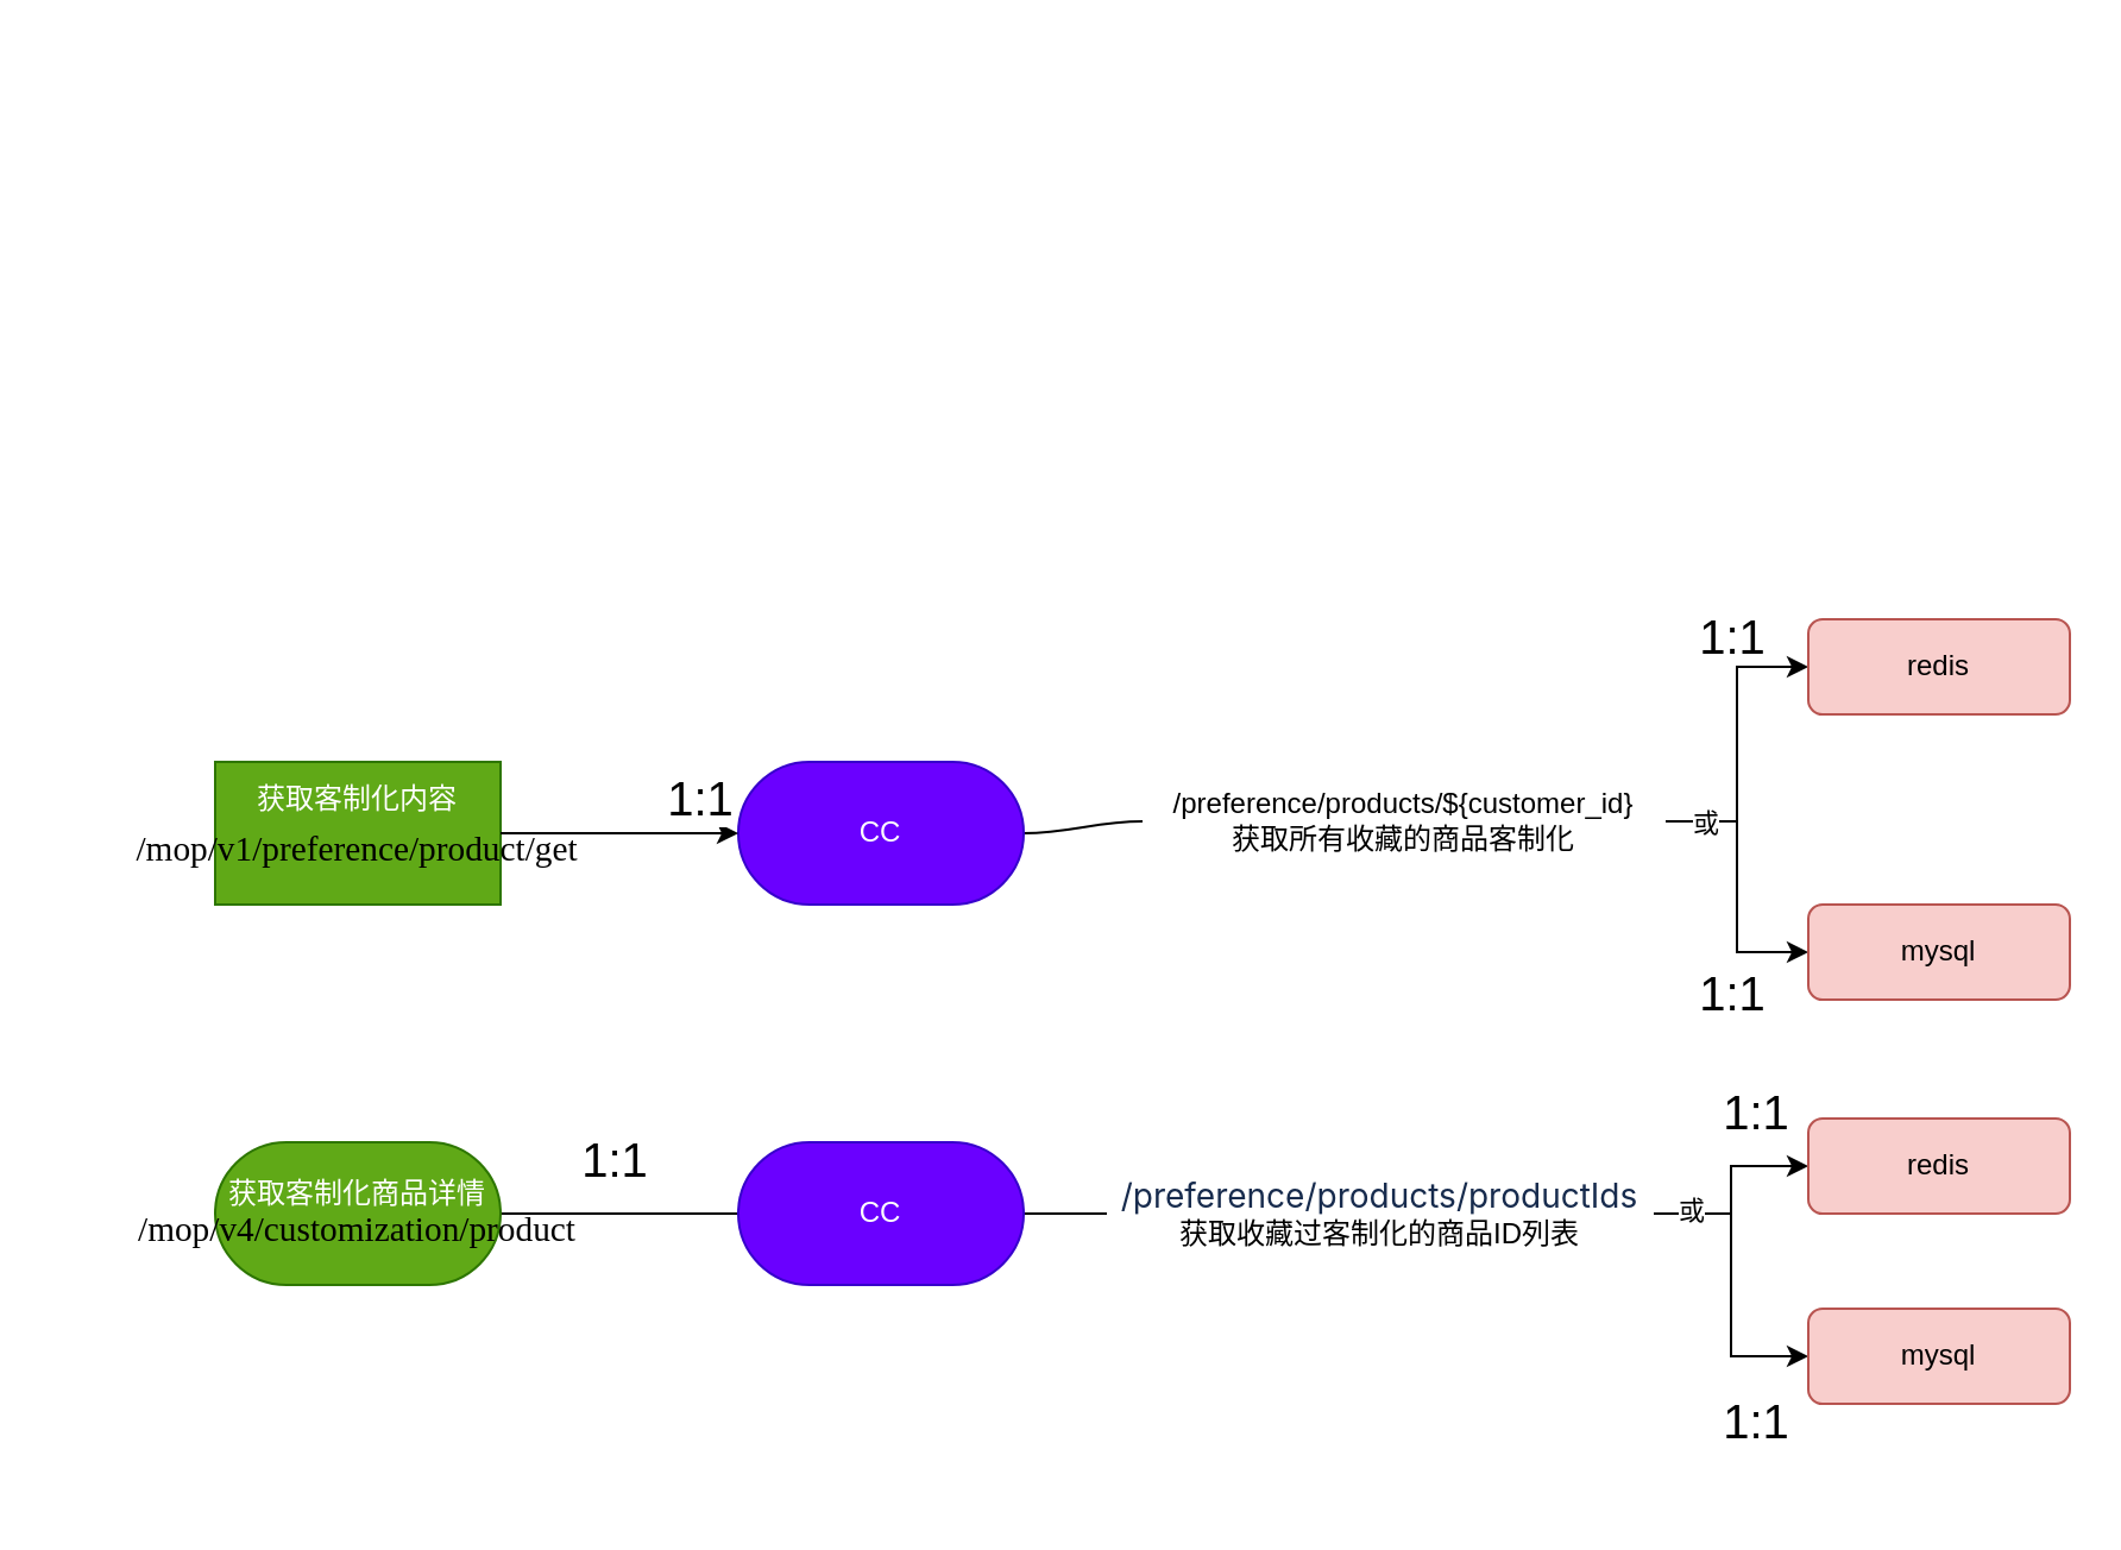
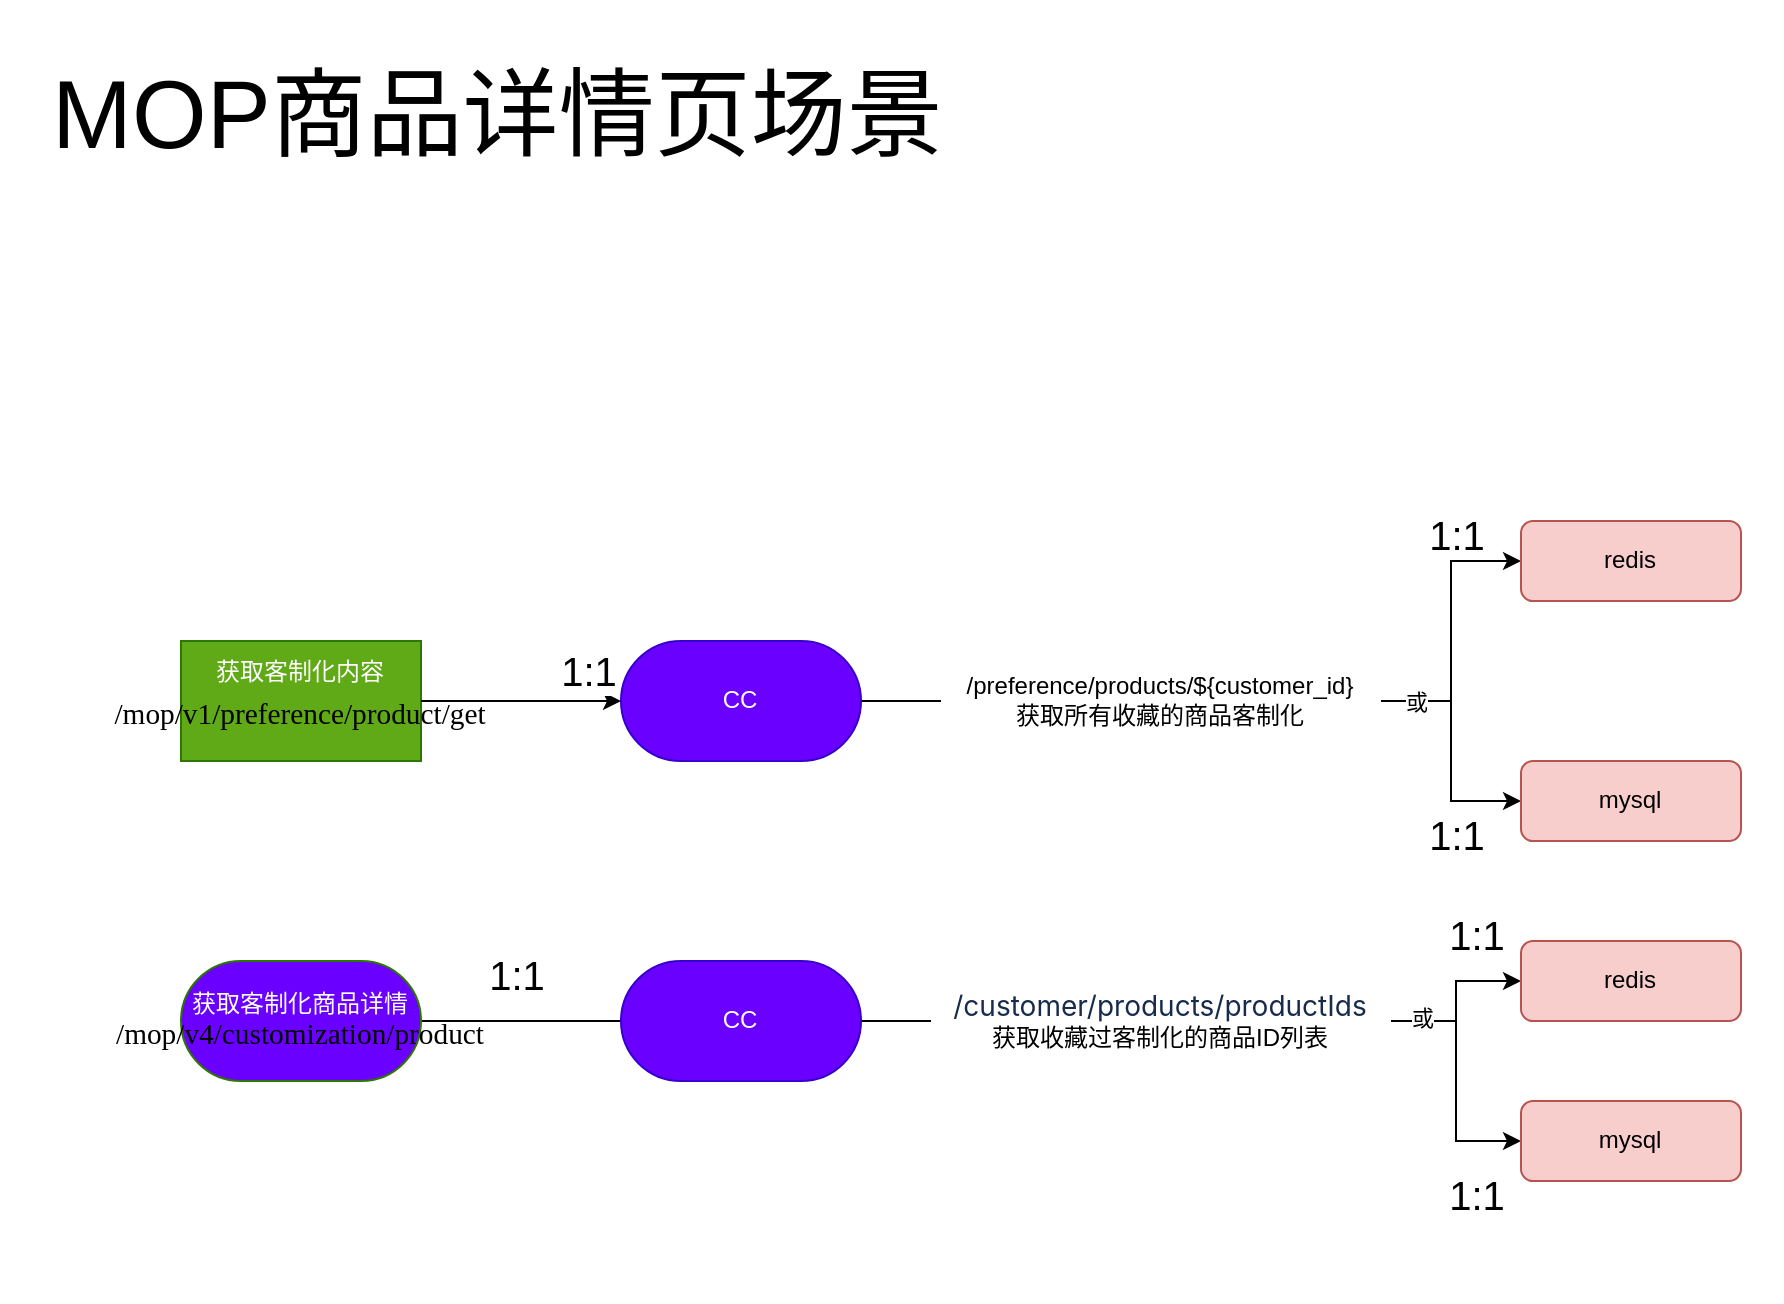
+ <mxCell id="11" value="&lt;font style=&quot;font-size: 48px;&quot;&gt;MOP商品详情页场景&lt;/font&gt;" style="text;strokeColor=none;fillColor=none;align=left;verticalAlign=middle;spacingLeft=4;spacingRight=4;overflow=hidden;points=[[0,0.5],[1,0.5]];portConstraint=eastwest;rotatable=0;whiteSpace=wrap;html=1;" vertex="1" parent="1"><mxGeometry x="20" y="20" width="487.5" height="73" as="geometry" /></mxCell>
- <mxCell id="8" value="&lt;font color=&quot;#000000&quot;&gt;/preference/products/${customer_id}&lt;br&gt;获取所有收藏的商品客制化&lt;br&gt;&lt;/font&gt;" style="text;html=1;align=center;verticalAlign=middle;whiteSpace=wrap;rounded=0;fontFamily=Helvetica;fontSize=12;fontColor=#ffffff;autosize=1;" vertex="1" parent="1"><mxGeometry x="480" y="325" width="220" height="40" as="geometry" /></mxCell>
+ <mxCell id="8" value="&lt;font color=&quot;#000000&quot;&gt;/preference/products/${customer_id}&lt;br&gt;获取所有收藏的商品客制化&lt;br&gt;&lt;/font&gt;" style="text;html=1;align=center;verticalAlign=middle;whiteSpace=wrap;rounded=0;fontFamily=Helvetica;fontSize=12;fontColor=#ffffff;autosize=1;" vertex="1" parent="1"><mxGeometry x="470" y="330" width="220" height="40" as="geometry" /></mxCell>
- <mxCell id="17" value="获取客制化商品详情&lt;br&gt;&lt;span style=&quot;letter-spacing: 0pt; background-color: initial; font-size: 11pt; font-family: 等线; text-align: start;&quot;&gt;&lt;font color=&quot;#000000&quot;&gt;/mop/v4/customization/product&lt;/font&gt;&lt;/span&gt;" style="whiteSpace=wrap;html=1;rounded=1;arcSize=50;align=center;verticalAlign=middle;strokeWidth=1;autosize=0;spacing=4;treeFolding=1;treeMoving=1;newEdgeStyle={&quot;edgeStyle&quot;:&quot;entityRelationEdgeStyle&quot;,&quot;startArrow&quot;:&quot;none&quot;,&quot;endArrow&quot;:&quot;none&quot;,&quot;segment&quot;:10,&quot;curved&quot;:1,&quot;sourcePerimeterSpacing&quot;:0,&quot;targetPerimeterSpacing&quot;:0};strokeColor=#2D7600;fontFamily=Helvetica;fontSize=12;fontColor=#ffffff;fillColor=#60a917;" vertex="1" parent="1"><mxGeometry x="90" y="480" width="120" height="60" as="geometry" /></mxCell>
+ <mxCell id="17" value="获取客制化商品详情&lt;br&gt;&lt;span style=&quot;letter-spacing: 0pt; background-color: initial; font-size: 11pt; font-family: 等线; text-align: start;&quot;&gt;&lt;font color=&quot;#000000&quot;&gt;/mop/v4/customization/product&lt;/font&gt;&lt;/span&gt;" style="whiteSpace=wrap;html=1;rounded=1;arcSize=50;align=center;verticalAlign=middle;strokeWidth=1;autosize=0;spacing=4;treeFolding=1;treeMoving=1;newEdgeStyle={&quot;edgeStyle&quot;:&quot;entityRelationEdgeStyle&quot;,&quot;startArrow&quot;:&quot;none&quot;,&quot;endArrow&quot;:&quot;none&quot;,&quot;segment&quot;:10,&quot;curved&quot;:1,&quot;sourcePerimeterSpacing&quot;:0,&quot;targetPerimeterSpacing&quot;:0};strokeColor=#2D7600;fontFamily=Helvetica;fontSize=12;fontColor=#ffffff;fillColor=#6a00ff;" vertex="1" parent="1"><mxGeometry x="90" y="480" width="120" height="60" as="geometry" /></mxCell>
- <mxCell id="23" value="&lt;span style=&quot;color: rgb(23, 43, 77); font-family: -apple-system, &amp;quot;system-ui&amp;quot;, &amp;quot;Segoe UI&amp;quot;, Roboto, Oxygen, Ubuntu, &amp;quot;Fira Sans&amp;quot;, &amp;quot;Droid Sans&amp;quot;, &amp;quot;Helvetica Neue&amp;quot;, sans-serif; font-size: 14px; text-align: left; background-color: rgb(255, 255, 255);&quot;&gt;/preference/products/productIds&lt;br&gt;&lt;/span&gt;&lt;font color=&quot;#000000&quot;&gt;获取收藏过客制化的商品ID列表&lt;br&gt;&lt;/font&gt;" style="text;html=1;align=center;verticalAlign=middle;whiteSpace=wrap;rounded=0;fontFamily=Helvetica;fontSize=12;fontColor=#ffffff;autosize=1;" vertex="1" parent="1"><mxGeometry x="465" y="490" width="230" height="40" as="geometry" /></mxCell>
+ <mxCell id="23" value="&lt;span style=&quot;color: rgb(23, 43, 77); font-family: -apple-system, &amp;quot;system-ui&amp;quot;, &amp;quot;Segoe UI&amp;quot;, Roboto, Oxygen, Ubuntu, &amp;quot;Fira Sans&amp;quot;, &amp;quot;Droid Sans&amp;quot;, &amp;quot;Helvetica Neue&amp;quot;, sans-serif; font-size: 14px; text-align: left; background-color: rgb(255, 255, 255);&quot;&gt;/customer/products/productIds&lt;br&gt;&lt;/span&gt;&lt;font color=&quot;#000000&quot;&gt;获取收藏过客制化的商品ID列表&lt;br&gt;&lt;/font&gt;" style="text;html=1;align=center;verticalAlign=middle;whiteSpace=wrap;rounded=0;fontFamily=Helvetica;fontSize=12;fontColor=#ffffff;autosize=1;" vertex="1" parent="1"><mxGeometry x="465" y="490" width="230" height="40" as="geometry" /></mxCell>
